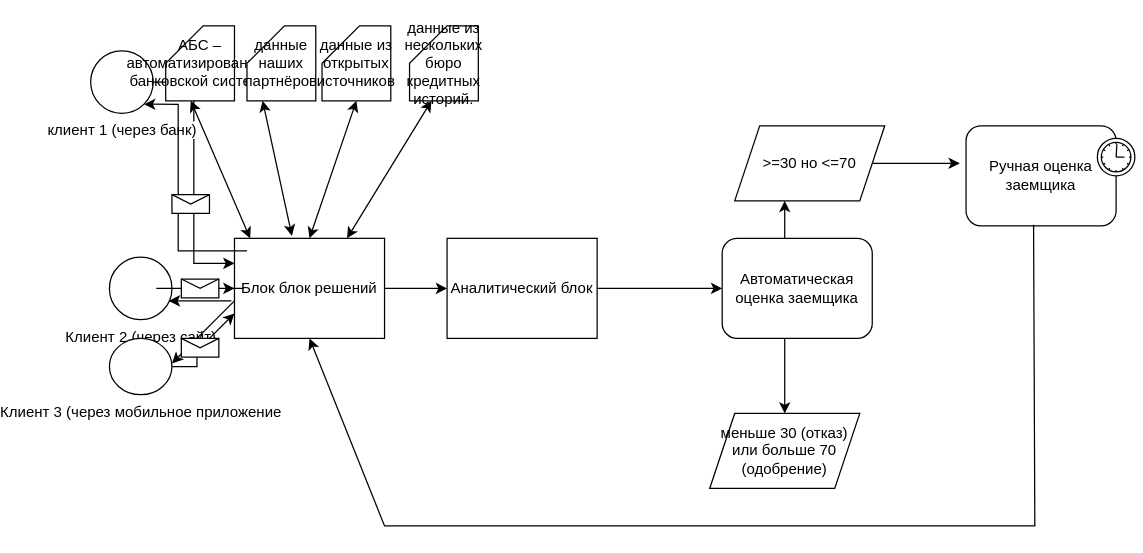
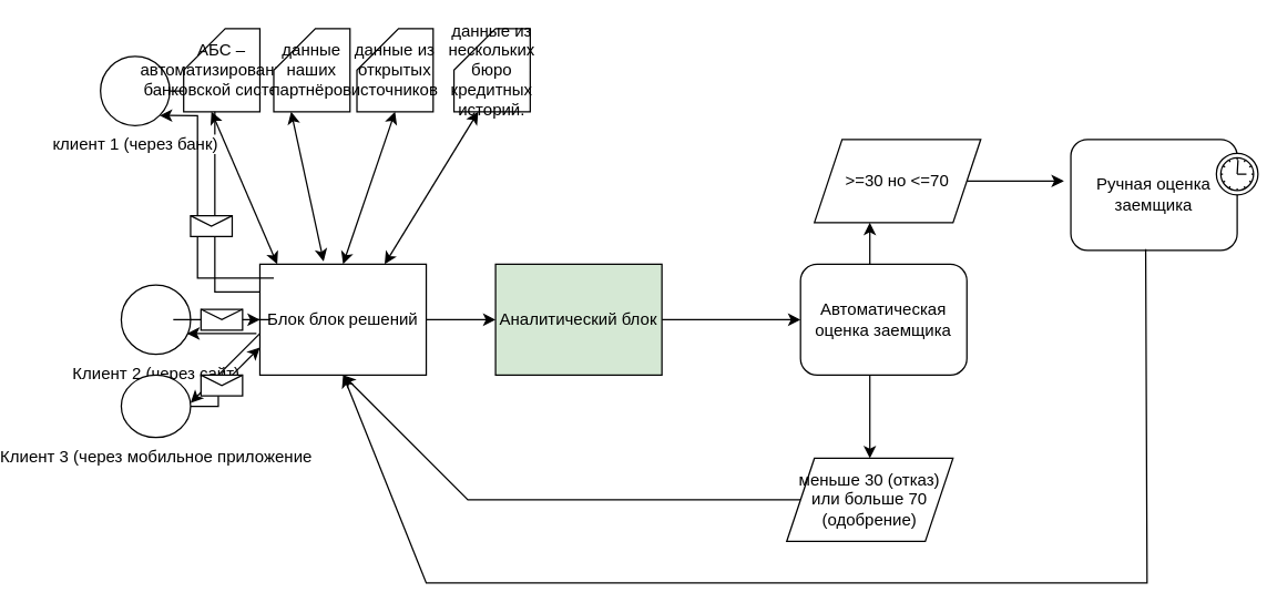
- <mxCell id="8" style="edgeStyle=orthogonalEdgeStyle;rounded=0;orthogonalLoop=1;jettySize=auto;html=1;entryX=0;entryY=0.25;entryDx=0;entryDy=0;" edge="1" parent="1" source="9" target="3"><mxGeometry relative="1" as="geometry" /></mxCell>
+ <mxCell id="8" style="edgeStyle=orthogonalEdgeStyle;rounded=0;orthogonalLoop=1;jettySize=auto;html=1;entryX=0;entryY=0.25;entryDx=0;entryDy=0;endArrow=none;" edge="1" parent="1" source="9" target="3"><mxGeometry relative="1" as="geometry" /></mxCell>
- <mxCell id="38" value="Аналитический блок" style="rounded=0;whiteSpace=wrap;html=1;" vertex="1" parent="1"><mxGeometry x="305" y="190" width="120" height="80" as="geometry" /></mxCell>
+ <mxCell id="38" value="Аналитический блок" style="rounded=0;whiteSpace=wrap;html=1;fillColor=#d5e8d4;" vertex="1" parent="1"><mxGeometry x="305" y="190" width="120" height="80" as="geometry" /></mxCell>
+ <mxCell id="25" style="edgeStyle=none;rounded=0;orthogonalLoop=1;jettySize=auto;html=1;entryX=0.5;entryY=1;entryDx=0;entryDy=0;" edge="1" parent="1" source="26" target="3"><mxGeometry relative="1" as="geometry"><mxPoint x="575" y="420" as="targetPoint" /><Array as="points"><mxPoint x="285" y="360" /></Array></mxGeometry></mxCell>
